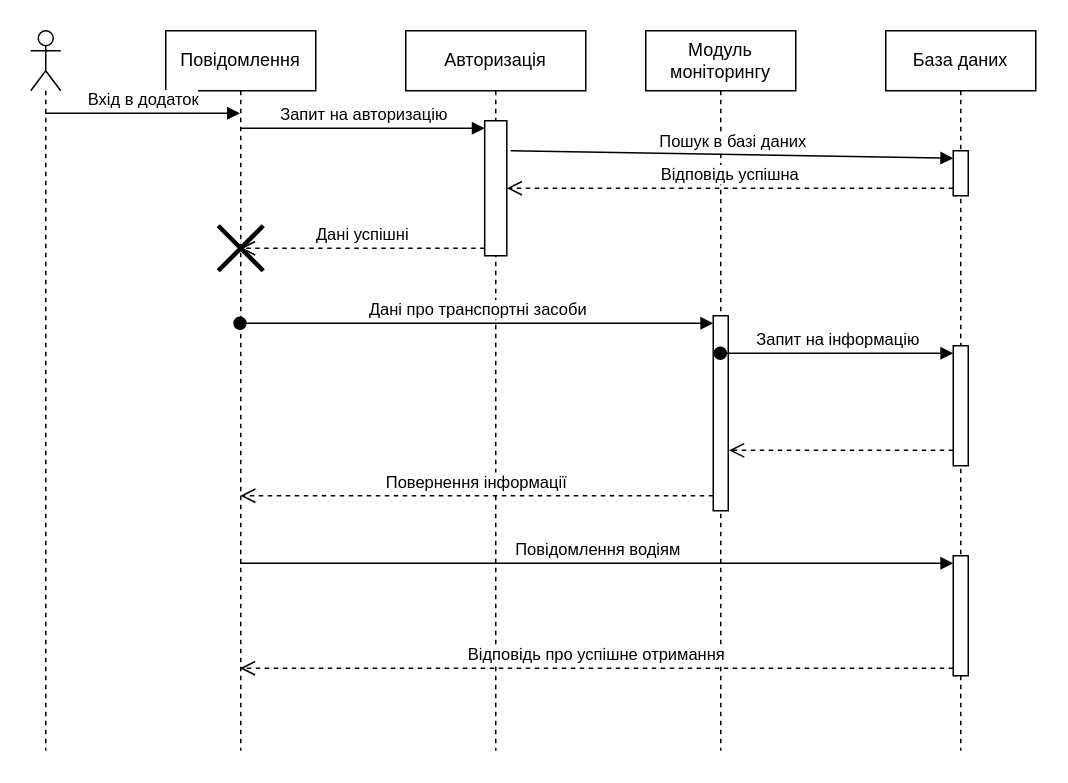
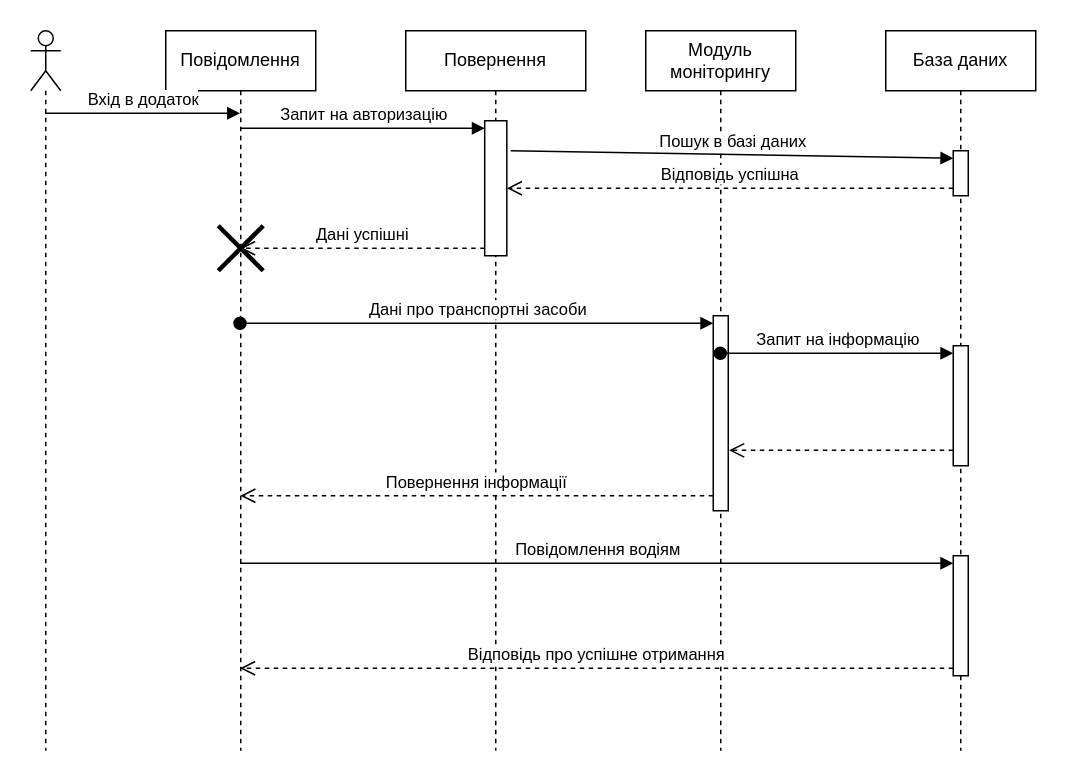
- <mxCell id="5" value="Авторизація" style="shape=umlLifeline;perimeter=lifelinePerimeter;whiteSpace=wrap;html=1;container=1;dropTarget=0;collapsible=0;recursiveResize=0;outlineConnect=0;portConstraint=eastwest;newEdgeStyle={&quot;curved&quot;:0,&quot;rounded&quot;:0};" vertex="1" parent="1"><mxGeometry x="270" y="20" width="120" height="480" as="geometry" /></mxCell>
+ <mxCell id="5" value="Повернення" style="shape=umlLifeline;perimeter=lifelinePerimeter;whiteSpace=wrap;html=1;container=1;dropTarget=0;collapsible=0;recursiveResize=0;outlineConnect=0;portConstraint=eastwest;newEdgeStyle={&quot;curved&quot;:0,&quot;rounded&quot;:0};" vertex="1" parent="1"><mxGeometry x="270" y="20" width="120" height="480" as="geometry" /></mxCell>
